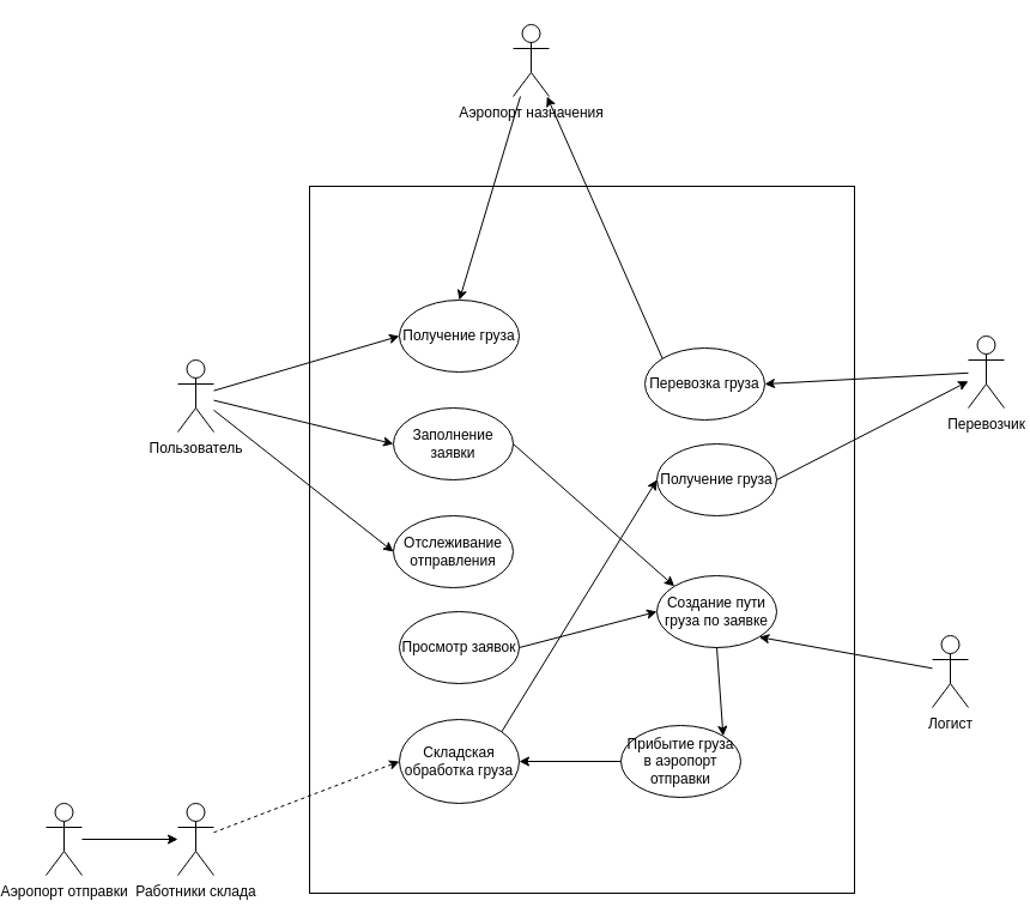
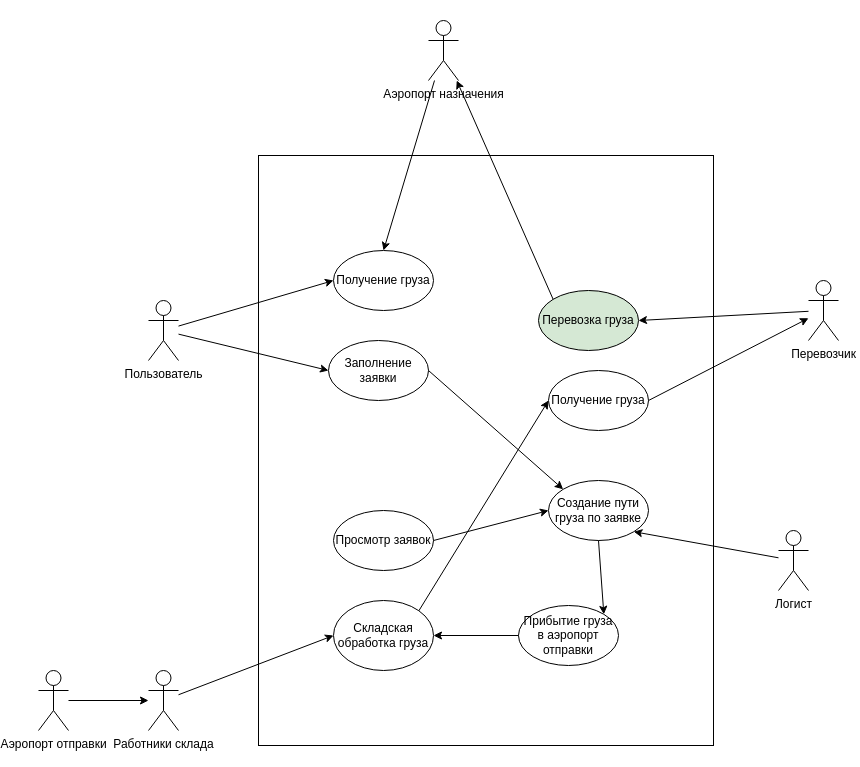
- <mxCell id="11" value="Перевозка груза" style="ellipse;whiteSpace=wrap;html=1;" vertex="1" parent="1"><mxGeometry x="520" y="290" width="100" height="60" as="geometry" /></mxCell>
+ <mxCell id="11" value="Перевозка груза" style="ellipse;whiteSpace=wrap;html=1;fillColor=#d5e8d4;" vertex="1" parent="1"><mxGeometry x="520" y="290" width="100" height="60" as="geometry" /></mxCell>
- <mxCell id="22" value="" style="edgeStyle=none;orthogonalLoop=1;jettySize=auto;html=1;rounded=0;entryX=0;entryY=0.5;entryDx=0;entryDy=0;" edge="1" parent="1" source="3" target="6"><mxGeometry width="100" relative="1" as="geometry"><mxPoint x="90" y="440" as="sourcePoint" /><mxPoint x="190" y="440" as="targetPoint" /><Array as="points" /></mxGeometry></mxCell>
- <mxCell id="6" value="Отслеживание отправления" style="ellipse;whiteSpace=wrap;html=1;" vertex="1" parent="1"><mxGeometry x="310" y="430" width="100" height="60" as="geometry" /></mxCell>
- <mxCell id="19" value="" style="edgeStyle=none;orthogonalLoop=1;jettySize=auto;html=1;rounded=0;entryX=0;entryY=0.5;entryDx=0;entryDy=0;dashed=1;" edge="1" parent="1" source="12" target="14"><mxGeometry width="100" relative="1" as="geometry"><mxPoint x="170" y="770" as="sourcePoint" /><mxPoint x="270" y="770" as="targetPoint" /><Array as="points" /></mxGeometry></mxCell>
+ <mxCell id="19" value="" style="edgeStyle=none;orthogonalLoop=1;jettySize=auto;html=1;rounded=0;entryX=0;entryY=0.5;entryDx=0;entryDy=0;" edge="1" parent="1" source="12" target="14"><mxGeometry width="100" relative="1" as="geometry"><mxPoint x="170" y="770" as="sourcePoint" /><mxPoint x="270" y="770" as="targetPoint" /><Array as="points" /></mxGeometry></mxCell>
